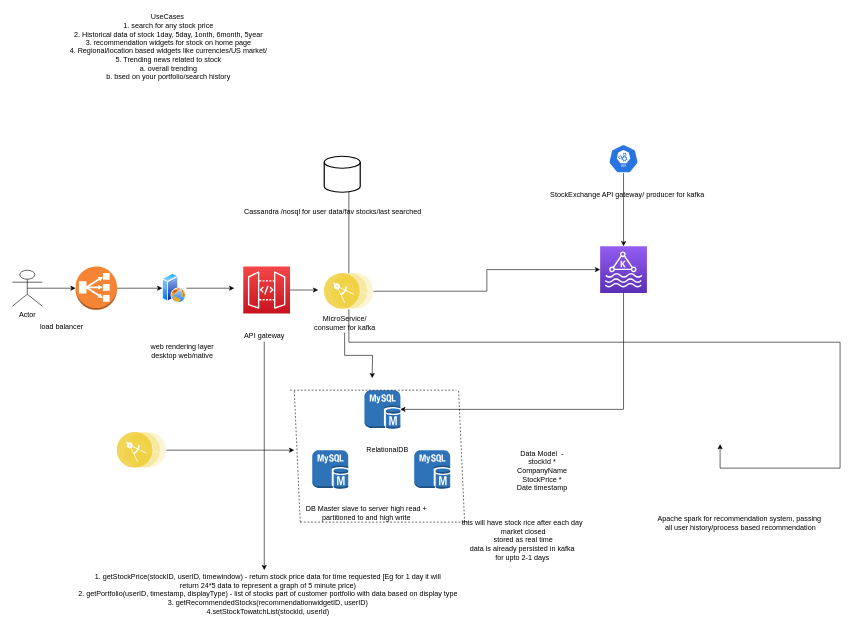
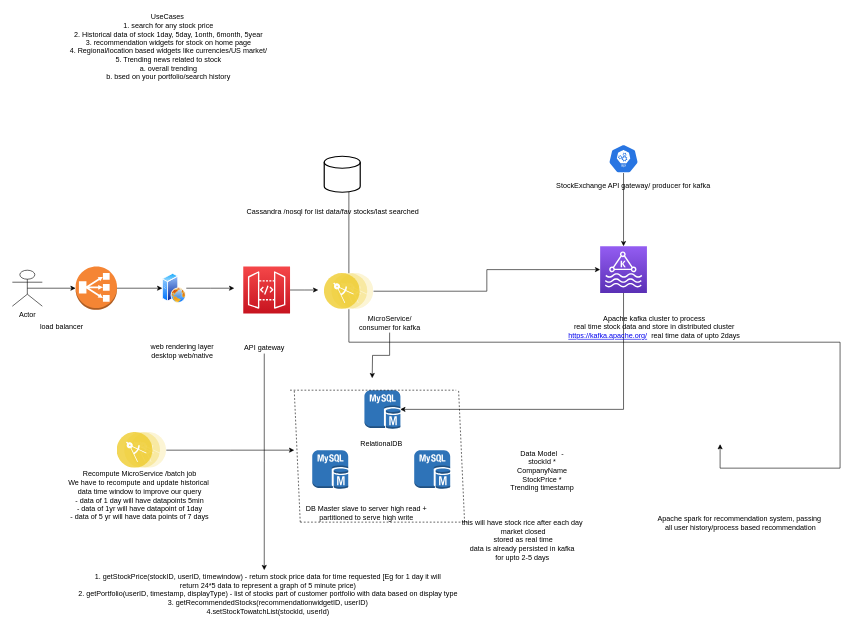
- <mxCell id="5" value="StockExchange API gateway/ producer for kafka" style="text;html=1;align=center;verticalAlign=middle;resizable=0;points=[];autosize=1;" vertex="1" parent="1"><mxGeometry x="910" y="315" width="270" height="20" as="geometry" /></mxCell>
+ <mxCell id="5" value="StockExchange API gateway/ producer for kafka" style="text;html=1;align=center;verticalAlign=middle;resizable=0;points=[];autosize=1;" vertex="1" parent="1"><mxGeometry x="920" y="300" width="270" height="20" as="geometry" /></mxCell>
- <mxCell id="45" value="Cassandra /nosql for user data/fav stocks/last searched" style="text;html=1;align=center;verticalAlign=middle;resizable=0;points=[];autosize=1;" vertex="1" parent="1"><mxGeometry x="399" y="343" width="310" height="20" as="geometry" /></mxCell>
+ <mxCell id="45" value="Cassandra /nosql for list data/fav stocks/last searched" style="text;html=1;align=center;verticalAlign=middle;resizable=0;points=[];autosize=1;" vertex="1" parent="1"><mxGeometry x="399" y="343" width="310" height="20" as="geometry" /></mxCell>
- <mxCell id="28" value="MicroService/&lt;br&gt;consumer for kafka" style="text;html=1;align=center;verticalAlign=middle;resizable=0;points=[];autosize=1;" vertex="1" parent="1"><mxGeometry x="514" y="524" width="120" height="30" as="geometry" /></mxCell>
+ <mxCell id="28" value="MicroService/&lt;br&gt;consumer for kafka" style="text;html=1;align=center;verticalAlign=middle;resizable=0;points=[];autosize=1;" vertex="1" parent="1"><mxGeometry x="589" y="524" width="120" height="30" as="geometry" /></mxCell>
+ <mxCell id="21" value="Apache kafka cluster to process &lt;br&gt;real time stock data and store in distributed cluster&lt;br&gt;&lt;a href=&quot;https://kafka.apache.org/&quot;&gt;https://kafka.apache.org/&lt;/a&gt;&amp;nbsp; real time data of upto 2days&lt;br&gt;&amp;nbsp;" style="text;html=1;align=center;verticalAlign=middle;resizable=0;points=[];autosize=1;" vertex="1" parent="1"><mxGeometry x="940" y="522" width="300" height="60" as="geometry" /></mxCell>
- <mxCell id="17" value="API gateway" style="text;html=1;align=center;verticalAlign=middle;resizable=0;points=[];autosize=1;" vertex="1" parent="1"><mxGeometry x="400" y="549" width="80" height="20" as="geometry" /></mxCell>
+ <mxCell id="17" value="API gateway" style="text;html=1;align=center;verticalAlign=middle;resizable=0;points=[];autosize=1;" vertex="1" parent="1"><mxGeometry x="400" y="569" width="80" height="20" as="geometry" /></mxCell>
- <mxCell id="22" value="RelationalDB" style="text;html=1;align=center;verticalAlign=middle;resizable=0;points=[];autosize=1;" vertex="1" parent="1"><mxGeometry x="600" y="740" width="90" height="20" as="geometry" /></mxCell>
+ <mxCell id="22" value="RelationalDB" style="text;html=1;align=center;verticalAlign=middle;resizable=0;points=[];autosize=1;" vertex="1" parent="1"><mxGeometry x="590" y="730" width="90" height="20" as="geometry" /></mxCell>
- <mxCell id="37" value="Data Model&amp;nbsp; -&lt;br&gt;stockId *&lt;br&gt;CompanyName&lt;br&gt;StockPrice *&lt;br&gt;Date timestamp" style="text;html=1;align=center;verticalAlign=middle;resizable=0;points=[];autosize=1;" vertex="1" parent="1"><mxGeometry x="853" y="744" width="100" height="80" as="geometry" /></mxCell>
+ <mxCell id="37" value="Data Model&amp;nbsp; -&lt;br&gt;stockId *&lt;br&gt;CompanyName&lt;br&gt;StockPrice *&lt;br&gt;Trending timestamp" style="text;html=1;align=center;verticalAlign=middle;resizable=0;points=[];autosize=1;" vertex="1" parent="1"><mxGeometry x="853" y="744" width="100" height="80" as="geometry" /></mxCell>
+ <mxCell id="41" value="Recompute MicroService /batch job&lt;br&gt;We have to recompute and update historical&amp;nbsp;&lt;br&gt;data time window to improve our query&lt;br&gt;- data of 1 day&amp;nbsp;will have datapoints 5min&lt;br&gt;- data of 1yr will have datapoint of 1day&lt;br&gt;- data of 5 yr will have data points of 7 days" style="text;html=1;align=center;verticalAlign=middle;resizable=0;points=[];autosize=1;" vertex="1" parent="1"><mxGeometry x="107" y="781" width="250" height="90" as="geometry" /></mxCell>
- <mxCell id="36" value="DB Master slave to server high read + &lt;br&gt;partitioned to and high write" style="text;html=1;align=center;verticalAlign=middle;resizable=0;points=[];autosize=1;" vertex="1" parent="1"><mxGeometry x="500" y="840" width="220" height="30" as="geometry" /></mxCell>
+ <mxCell id="36" value="DB Master slave to server high read + &lt;br&gt;partitioned to serve high write" style="text;html=1;align=center;verticalAlign=middle;resizable=0;points=[];autosize=1;" vertex="1" parent="1"><mxGeometry x="500" y="840" width="220" height="30" as="geometry" /></mxCell>
- <mxCell id="38" value="this will have stock rice after each day&lt;br&gt;&amp;nbsp;market closed&lt;br&gt;&amp;nbsp;stored as real time&lt;br&gt;data is already persisted in kafka &lt;br&gt;for upto 2-1 days&lt;br&gt;" style="text;html=1;align=center;verticalAlign=middle;resizable=0;points=[];autosize=1;" vertex="1" parent="1"><mxGeometry x="760" y="860" width="220" height="80" as="geometry" /></mxCell>
+ <mxCell id="38" value="this will have stock rice after each day&lt;br&gt;&amp;nbsp;market closed&lt;br&gt;&amp;nbsp;stored as real time&lt;br&gt;data is already persisted in kafka &lt;br&gt;for upto 2-5 days&lt;br&gt;" style="text;html=1;align=center;verticalAlign=middle;resizable=0;points=[];autosize=1;" vertex="1" parent="1"><mxGeometry x="760" y="860" width="220" height="80" as="geometry" /></mxCell>
